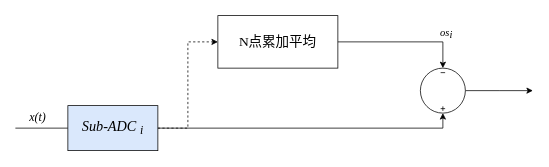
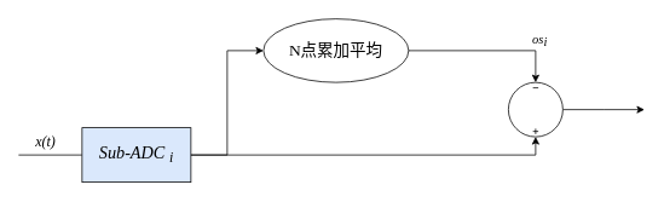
- <mxCell id="2" value="N点累加平均" style="rounded=0;whiteSpace=wrap;html=1;fontFamily=Times New Roman;fontSize=18;" vertex="1" parent="1"><mxGeometry x="290" y="20" width="160" height="70" as="geometry" /></mxCell>
+ <mxCell id="2" value="N点累加平均" style="ellipse;whiteSpace=wrap;html=1;fontFamily=Times New Roman;fontSize=18;" vertex="1" parent="1"><mxGeometry x="290" y="20" width="160" height="70" as="geometry" /></mxCell>
- <mxCell id="3" style="edgeStyle=orthogonalEdgeStyle;rounded=0;orthogonalLoop=1;jettySize=auto;html=1;entryX=0;entryY=0.5;entryDx=0;entryDy=0;dashed=1;" edge="1" parent="1" source="5" target="2"><mxGeometry relative="1" as="geometry" /></mxCell>
+ <mxCell id="3" style="edgeStyle=orthogonalEdgeStyle;rounded=0;orthogonalLoop=1;jettySize=auto;html=1;entryX=0;entryY=0.5;entryDx=0;entryDy=0;" edge="1" parent="1" source="5" target="2"><mxGeometry relative="1" as="geometry" /></mxCell>
